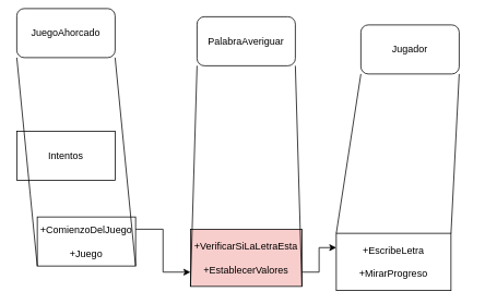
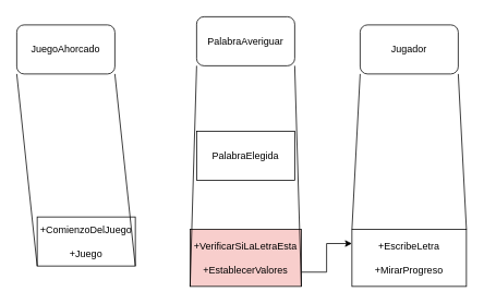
- <mxCell id="2" value="JuegoAhorcado" style="rounded=1;whiteSpace=wrap;html=1;" vertex="1" parent="1"><mxGeometry x="20" y="10" width="120" height="60" as="geometry" /></mxCell>
+ <mxCell id="2" value="JuegoAhorcado" style="rounded=1;whiteSpace=wrap;html=1;" vertex="1" parent="1"><mxGeometry x="20" y="30" width="120" height="60" as="geometry" /></mxCell>
- <mxCell id="5" value="Intentos" style="rounded=0;whiteSpace=wrap;html=1;" vertex="1" parent="1"><mxGeometry x="20" y="160" width="120" height="60" as="geometry" /></mxCell>
+ <mxCell id="8" value="PalabraElegida" style="rounded=0;whiteSpace=wrap;html=1;" vertex="1" parent="1"><mxGeometry x="240" y="160" width="120" height="60" as="geometry" /></mxCell>
- <mxCell id="6" style="edgeStyle=orthogonalEdgeStyle;rounded=0;orthogonalLoop=1;jettySize=auto;html=1;exitX=1;exitY=0.25;exitDx=0;exitDy=0;entryX=0;entryY=0.75;entryDx=0;entryDy=0;" edge="1" parent="1" source="7" target="10"><mxGeometry relative="1" as="geometry" /></mxCell>
- <mxCell id="11" value="+EscribeLetra&lt;div&gt;&lt;br&gt;&lt;/div&gt;&lt;div&gt;+MirarProgreso&lt;/div&gt;" style="rounded=0;whiteSpace=wrap;html=1;" vertex="1" parent="1"><mxGeometry x="410" y="285" width="140" height="70" as="geometry" /></mxCell>
+ <mxCell id="11" value="+EscribeLetra&lt;div&gt;&lt;br&gt;&lt;/div&gt;&lt;div&gt;+MirarProgreso&lt;/div&gt;" style="rounded=0;whiteSpace=wrap;html=1;" vertex="1" parent="1"><mxGeometry x="430" y="280" width="140" height="70" as="geometry" /></mxCell>
